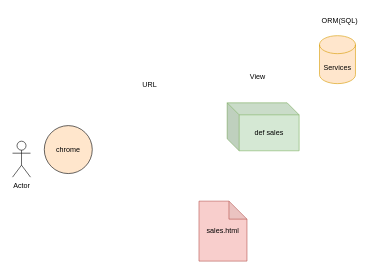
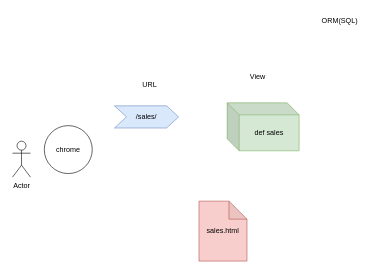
- <mxCell id="8" value="Services" style="shape=cylinder3;whiteSpace=wrap;html=1;boundedLbl=1;backgroundOutline=1;size=15;fillColor=#ffe6cc;strokeColor=#d79b00;" vertex="1" parent="1"><mxGeometry x="532" y="59" width="60" height="80" as="geometry" /></mxCell>
+ <mxCell id="4" value="/sales/" style="shape=step;perimeter=stepPerimeter;whiteSpace=wrap;html=1;fixedSize=1;fillColor=#dae8fc;strokeColor=#6c8ebf;" vertex="1" parent="1"><mxGeometry x="190" y="176" width="107" height="37" as="geometry" /></mxCell>
- <mxCell id="3" value="chrome" style="ellipse;whiteSpace=wrap;html=1;aspect=fixed;fillColor=#ffe6cc;" vertex="1" parent="1"><mxGeometry x="73" y="209" width="80" height="80" as="geometry" /></mxCell>
+ <mxCell id="3" value="chrome" style="ellipse;whiteSpace=wrap;html=1;aspect=fixed;" vertex="1" parent="1"><mxGeometry x="73" y="209" width="80" height="80" as="geometry" /></mxCell>
